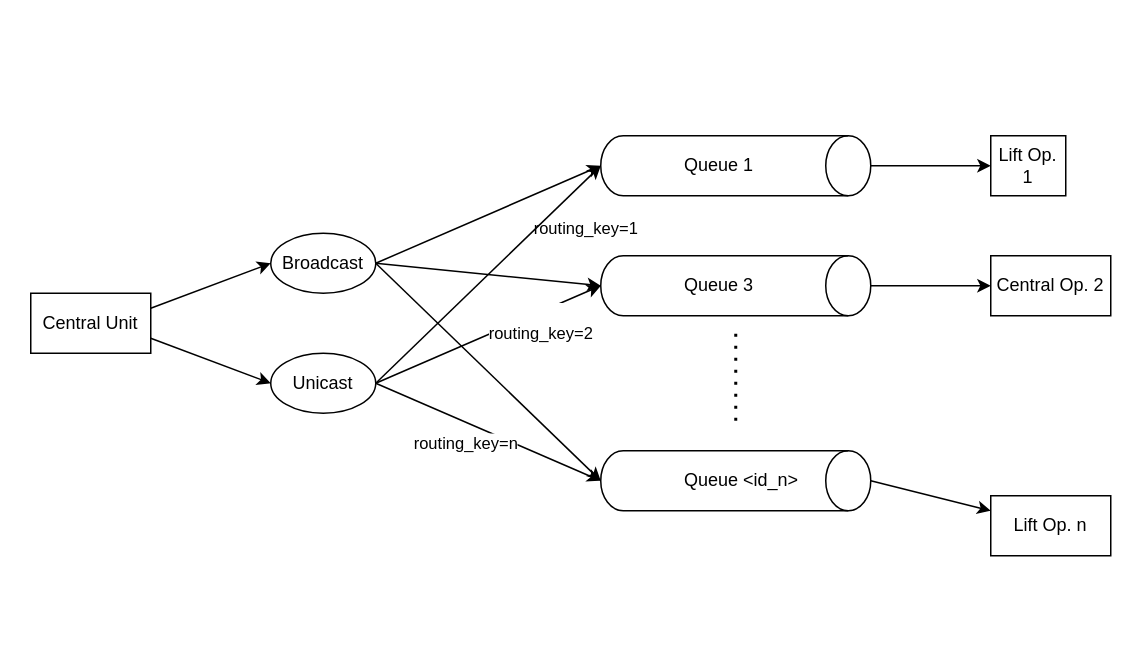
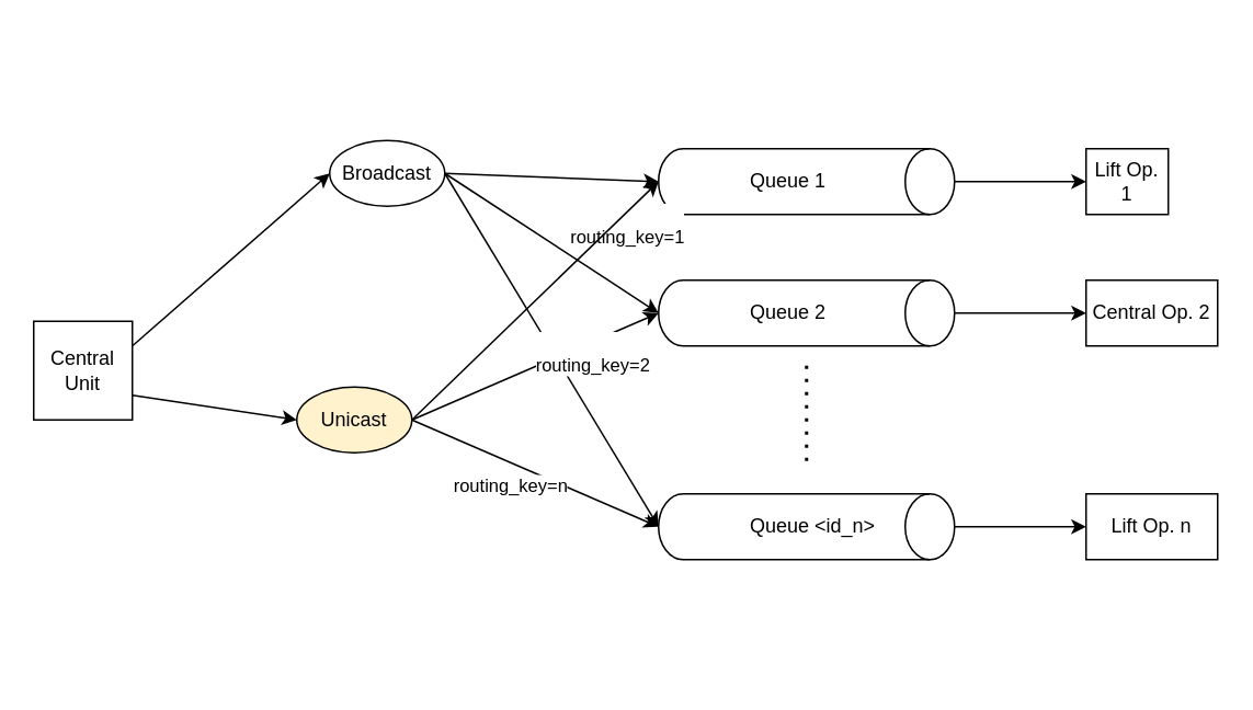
- <mxCell id="5" value="Broadcast" style="ellipse;whiteSpace=wrap;html=1;" vertex="1" parent="1"><mxGeometry x="180" y="155" width="70" height="40" as="geometry" /></mxCell>
+ <mxCell id="5" value="Broadcast" style="ellipse;whiteSpace=wrap;html=1;" vertex="1" parent="1"><mxGeometry x="200" y="85" width="70" height="40" as="geometry" /></mxCell>
- <mxCell id="12" value="Queue 3" style="text;strokeColor=none;fillColor=none;align=left;verticalAlign=middle;spacingLeft=4;spacingRight=4;overflow=hidden;points=[[0,0.5],[1,0.5]];portConstraint=eastwest;rotatable=0;whiteSpace=wrap;html=1;" vertex="1" parent="1"><mxGeometry x="450" y="175" width="80" height="30" as="geometry" /></mxCell>
+ <mxCell id="12" value="Queue 2" style="text;strokeColor=none;fillColor=none;align=left;verticalAlign=middle;spacingLeft=4;spacingRight=4;overflow=hidden;points=[[0,0.5],[1,0.5]];portConstraint=eastwest;rotatable=0;whiteSpace=wrap;html=1;" vertex="1" parent="1"><mxGeometry x="450" y="175" width="80" height="30" as="geometry" /></mxCell>
- <mxCell id="4" value="Central Unit" style="rounded=0;whiteSpace=wrap;html=1;" vertex="1" parent="1"><mxGeometry x="20" y="195" width="80" height="40" as="geometry" /></mxCell>
+ <mxCell id="4" value="Central Unit" style="rounded=0;whiteSpace=wrap;html=1;" vertex="1" parent="1"><mxGeometry x="20" y="195" width="60" height="60" as="geometry" /></mxCell>
- <mxCell id="6" value="Unicast" style="ellipse;whiteSpace=wrap;html=1;" vertex="1" parent="1"><mxGeometry x="180" y="235" width="70" height="40" as="geometry" /></mxCell>
+ <mxCell id="6" value="Unicast" style="ellipse;whiteSpace=wrap;html=1;fillColor=#fff2cc;" vertex="1" parent="1"><mxGeometry x="180" y="235" width="70" height="40" as="geometry" /></mxCell>
- <mxCell id="25" value="Lift Op. n" style="rounded=0;whiteSpace=wrap;html=1;" vertex="1" parent="1"><mxGeometry x="660" y="330" width="80" height="40" as="geometry" /></mxCell>
+ <mxCell id="25" value="Lift Op. n" style="rounded=0;whiteSpace=wrap;html=1;" vertex="1" parent="1"><mxGeometry x="660" y="300" width="80" height="40" as="geometry" /></mxCell>
